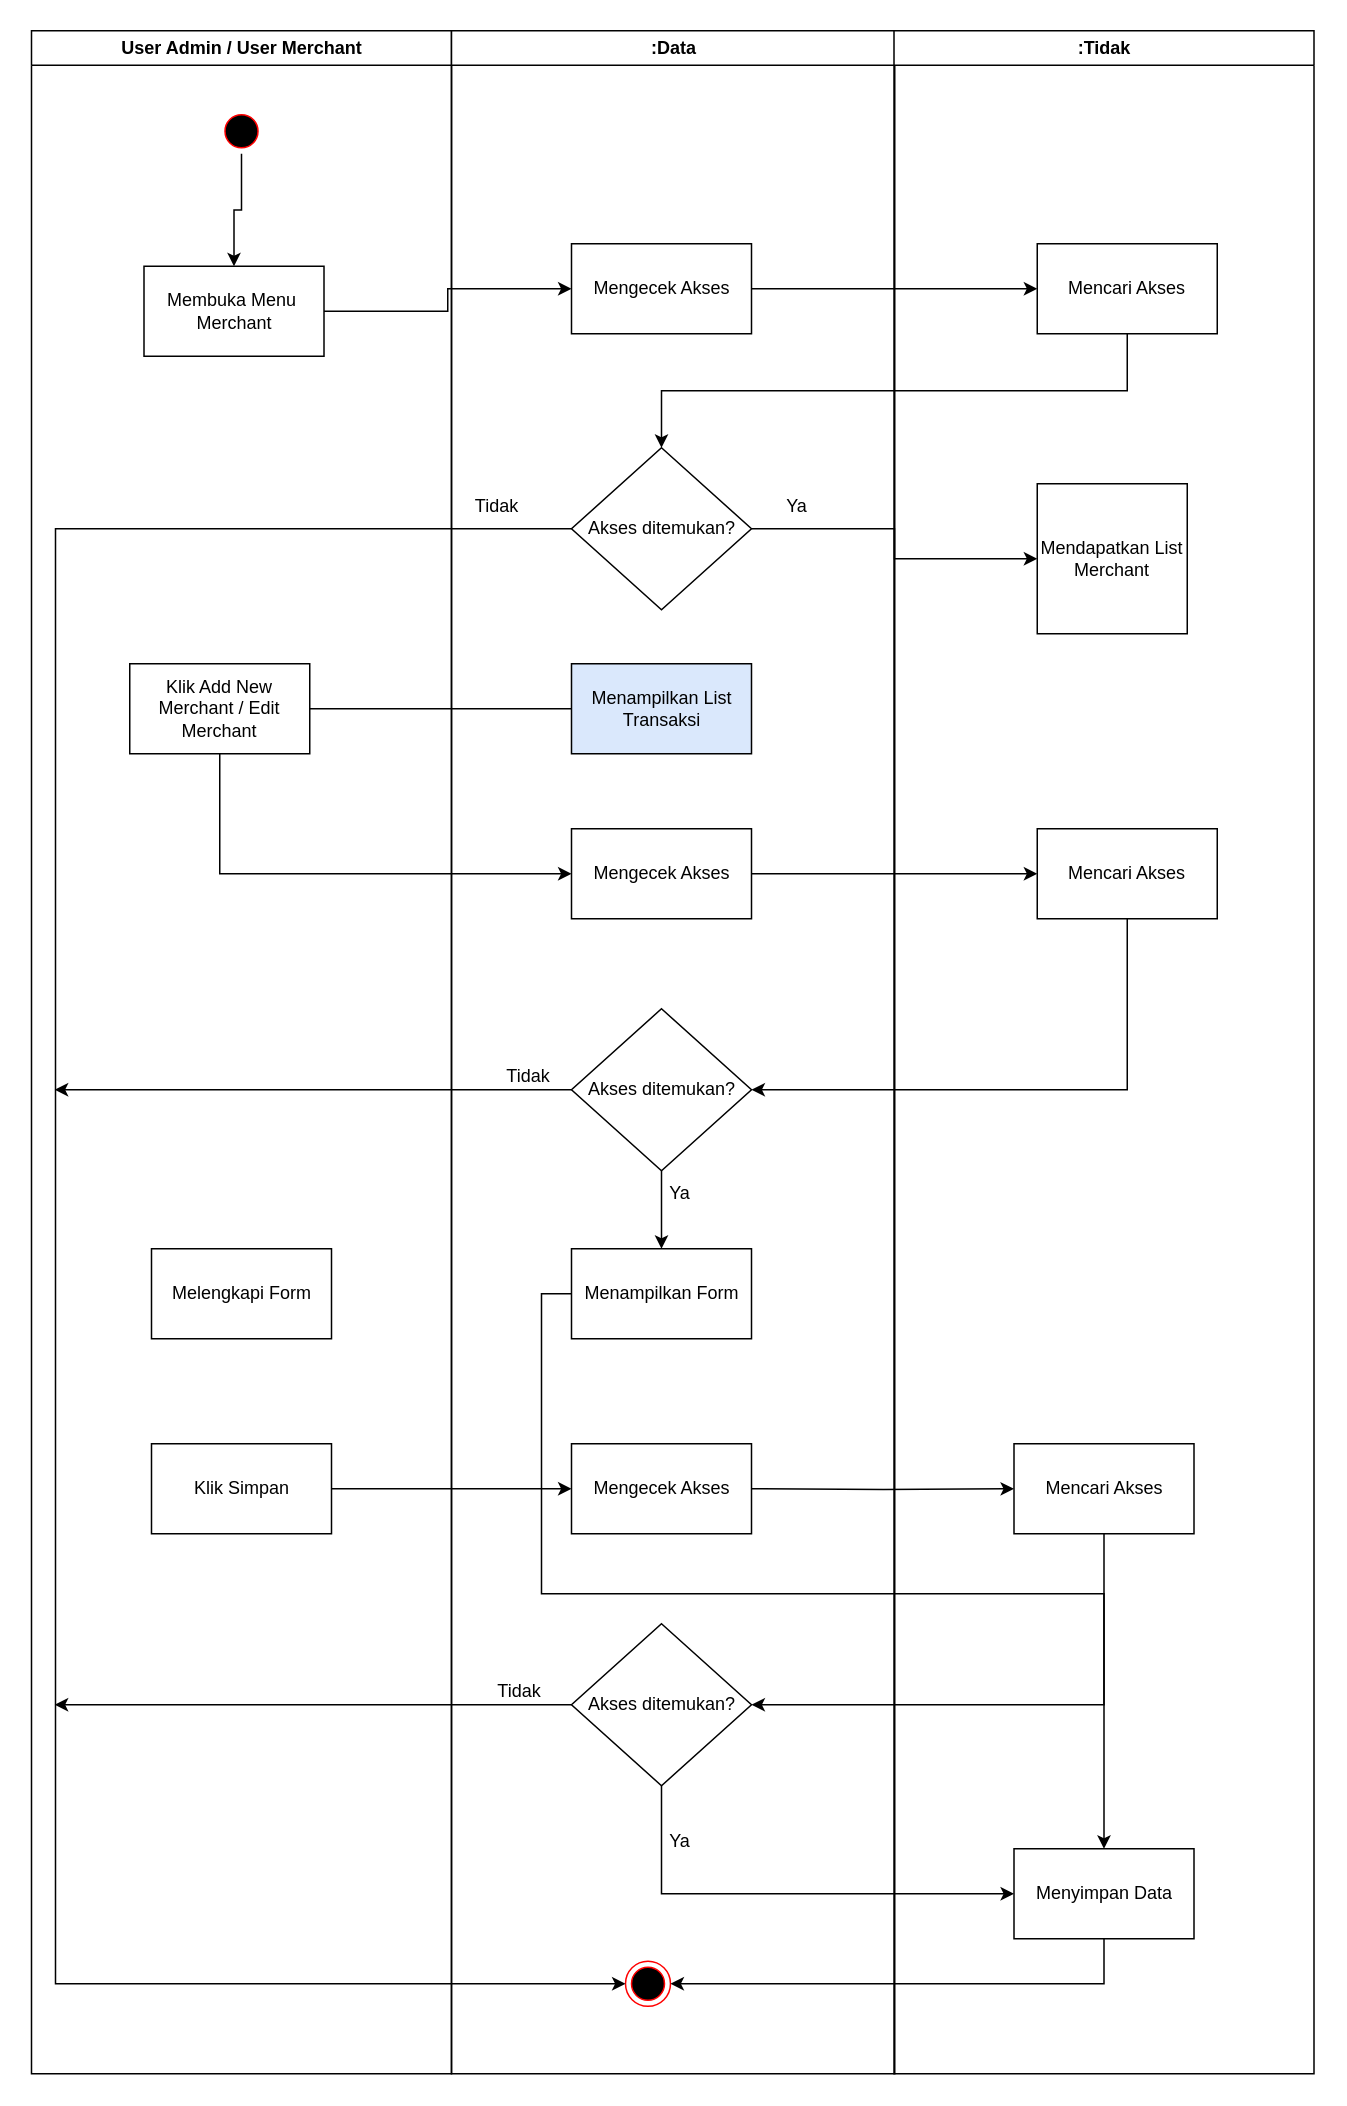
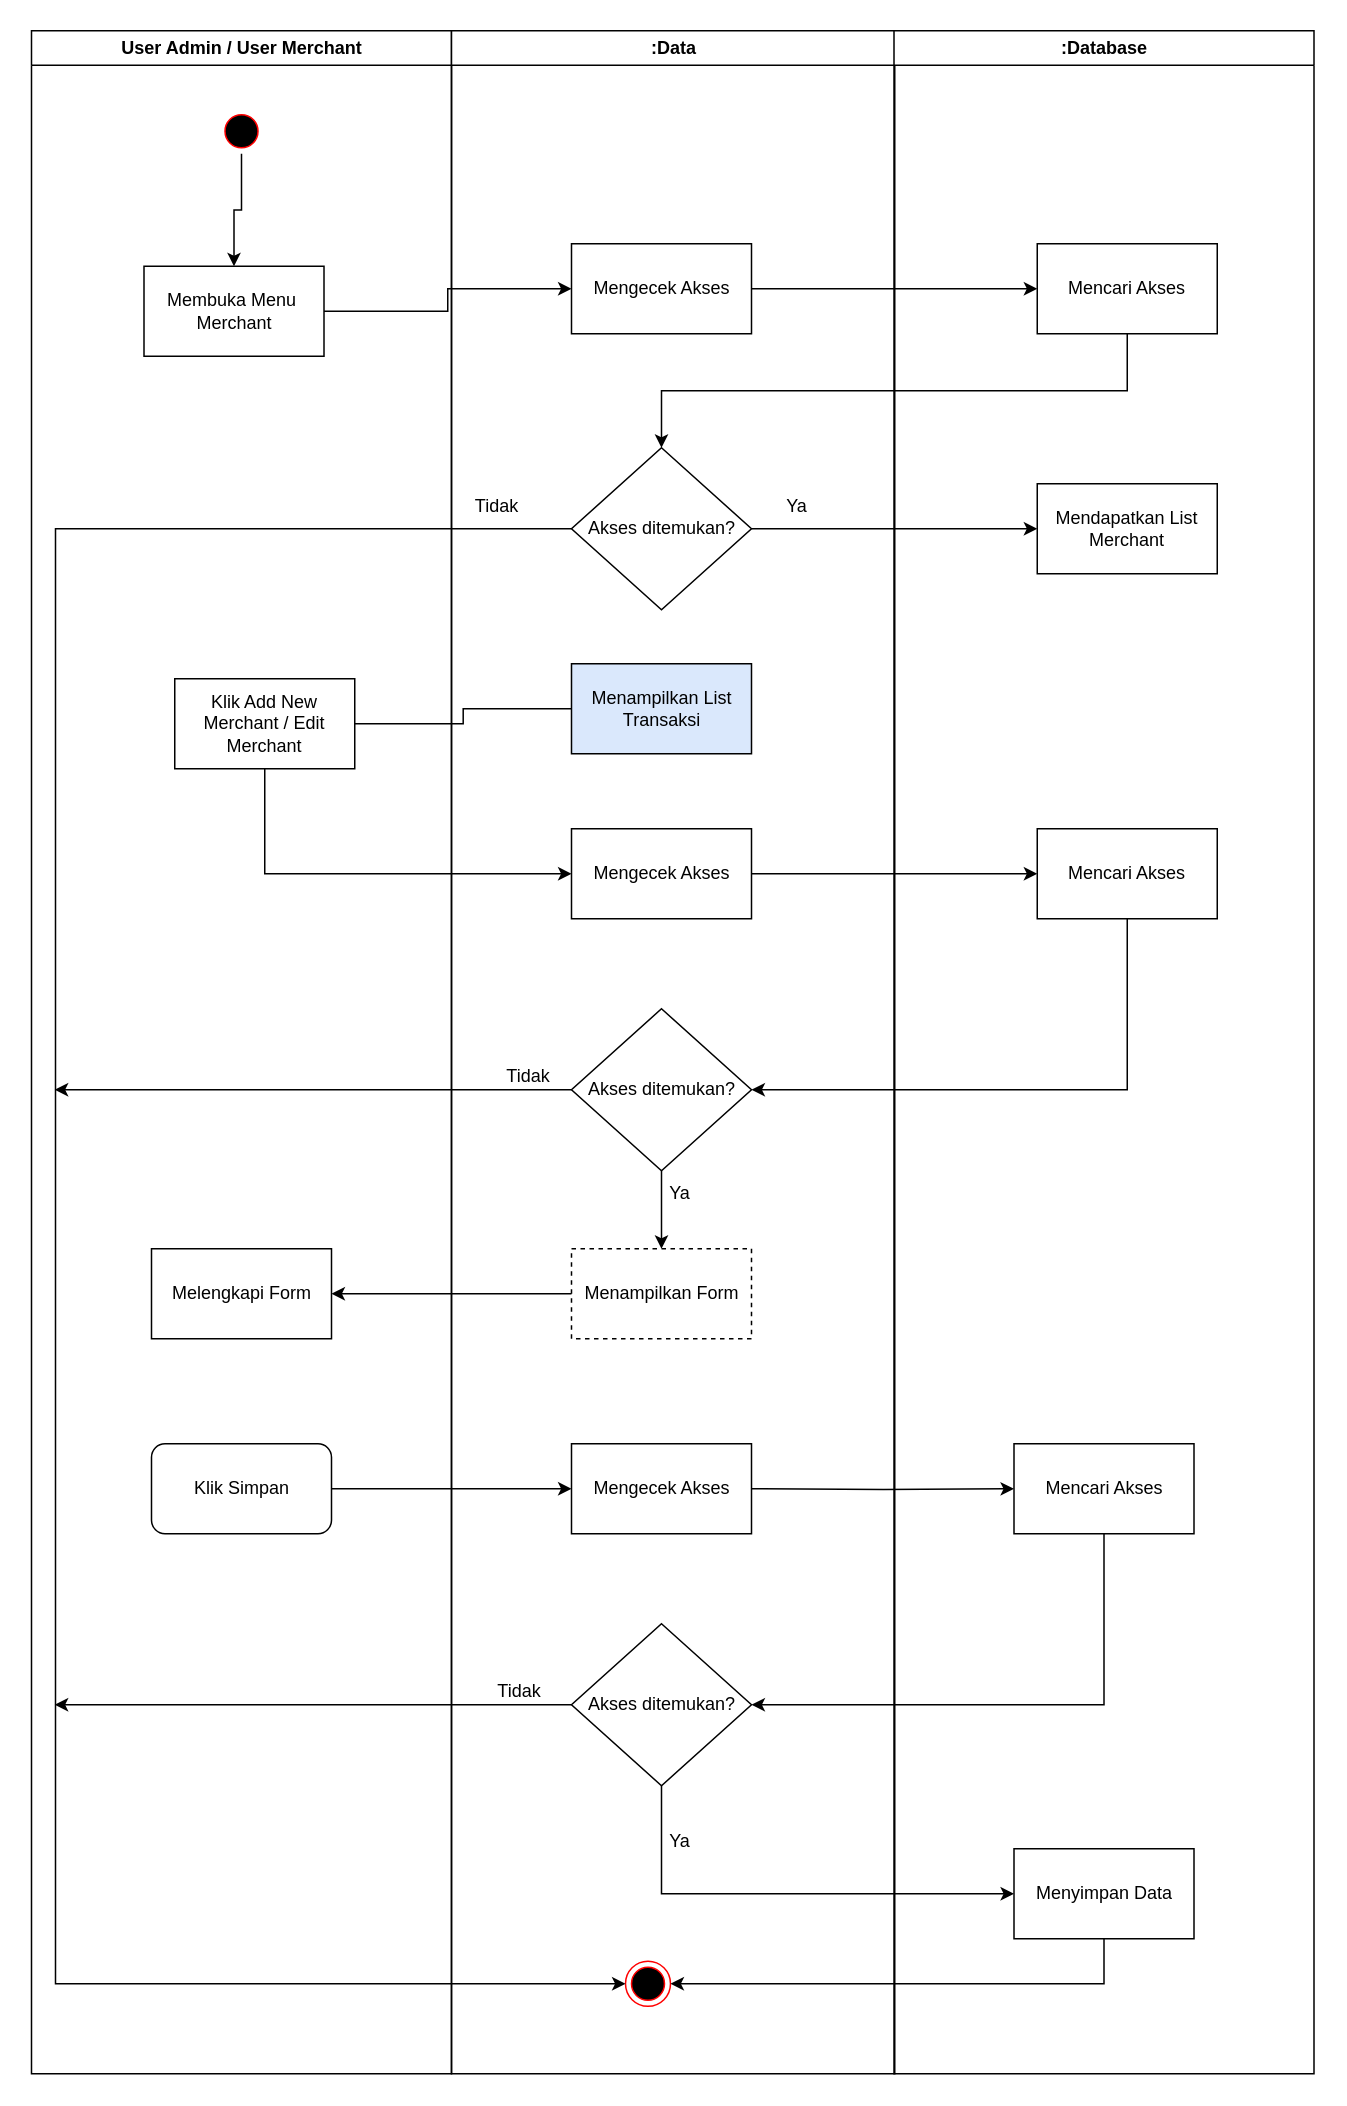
- <mxCell id="27" value=":Tidak" style="swimlane;whiteSpace=wrap;movable=1;resizable=1;rotatable=1;deletable=1;editable=1;connectable=1;" parent="1" vertex="1"><mxGeometry x="595.5" y="20" width="280" height="1362" as="geometry" /></mxCell>
+ <mxCell id="27" value=":Database" style="swimlane;whiteSpace=wrap;movable=1;resizable=1;rotatable=1;deletable=1;editable=1;connectable=1;" parent="1" vertex="1"><mxGeometry x="595.5" y="20" width="280" height="1362" as="geometry" /></mxCell>
- <mxCell id="29" value="Mendapatkan List Merchant" style="rounded=0;whiteSpace=wrap;html=1;" parent="27" vertex="1"><mxGeometry x="95.5" y="302" width="100" height="100" as="geometry" /></mxCell>
+ <mxCell id="29" value="Mendapatkan List Merchant" style="rounded=0;whiteSpace=wrap;html=1;" parent="27" vertex="1"><mxGeometry x="95.5" y="302" width="120" height="60" as="geometry" /></mxCell>
- <mxCell id="6" value="Klik Add New Merchant / Edit Merchant" style="rounded=0;whiteSpace=wrap;html=1;" parent="2" vertex="1"><mxGeometry x="65.5" y="422" width="120" height="60" as="geometry" /></mxCell>
+ <mxCell id="6" value="Klik Add New Merchant / Edit Merchant" style="rounded=0;whiteSpace=wrap;html=1;" parent="2" vertex="1"><mxGeometry x="95.5" y="432" width="120" height="60" as="geometry" /></mxCell>
- <mxCell id="21" value="Menampilkan Form" style="rounded=0;whiteSpace=wrap;html=1;" parent="9" vertex="1"><mxGeometry x="80" y="812" width="120" height="60" as="geometry" /></mxCell>
+ <mxCell id="21" value="Menampilkan Form" style="rounded=0;whiteSpace=wrap;html=1;dashed=1;" parent="9" vertex="1"><mxGeometry x="80" y="812" width="120" height="60" as="geometry" /></mxCell>
- <mxCell id="8" value="Klik Simpan" style="rounded=0;whiteSpace=wrap;html=1;" parent="2" vertex="1"><mxGeometry x="80" y="942" width="120" height="60" as="geometry" /></mxCell>
+ <mxCell id="8" value="Klik Simpan" style="whiteSpace=wrap;html=1;rounded=1;" parent="2" vertex="1"><mxGeometry x="80" y="942" width="120" height="60" as="geometry" /></mxCell>
- <mxCell id="42" style="edgeStyle=orthogonalEdgeStyle;rounded=0;orthogonalLoop=1;jettySize=auto;html=1;exitX=0;exitY=0.5;exitDx=0;exitDy=0;" parent="1" source="21" target="32" edge="1"><mxGeometry relative="1" as="geometry" /></mxCell>
+ <mxCell id="42" style="edgeStyle=orthogonalEdgeStyle;rounded=0;orthogonalLoop=1;jettySize=auto;html=1;exitX=0;exitY=0.5;exitDx=0;exitDy=0;entryX=1;entryY=0.5;entryDx=0;entryDy=0;" parent="1" source="21" target="7" edge="1"><mxGeometry relative="1" as="geometry" /></mxCell>
